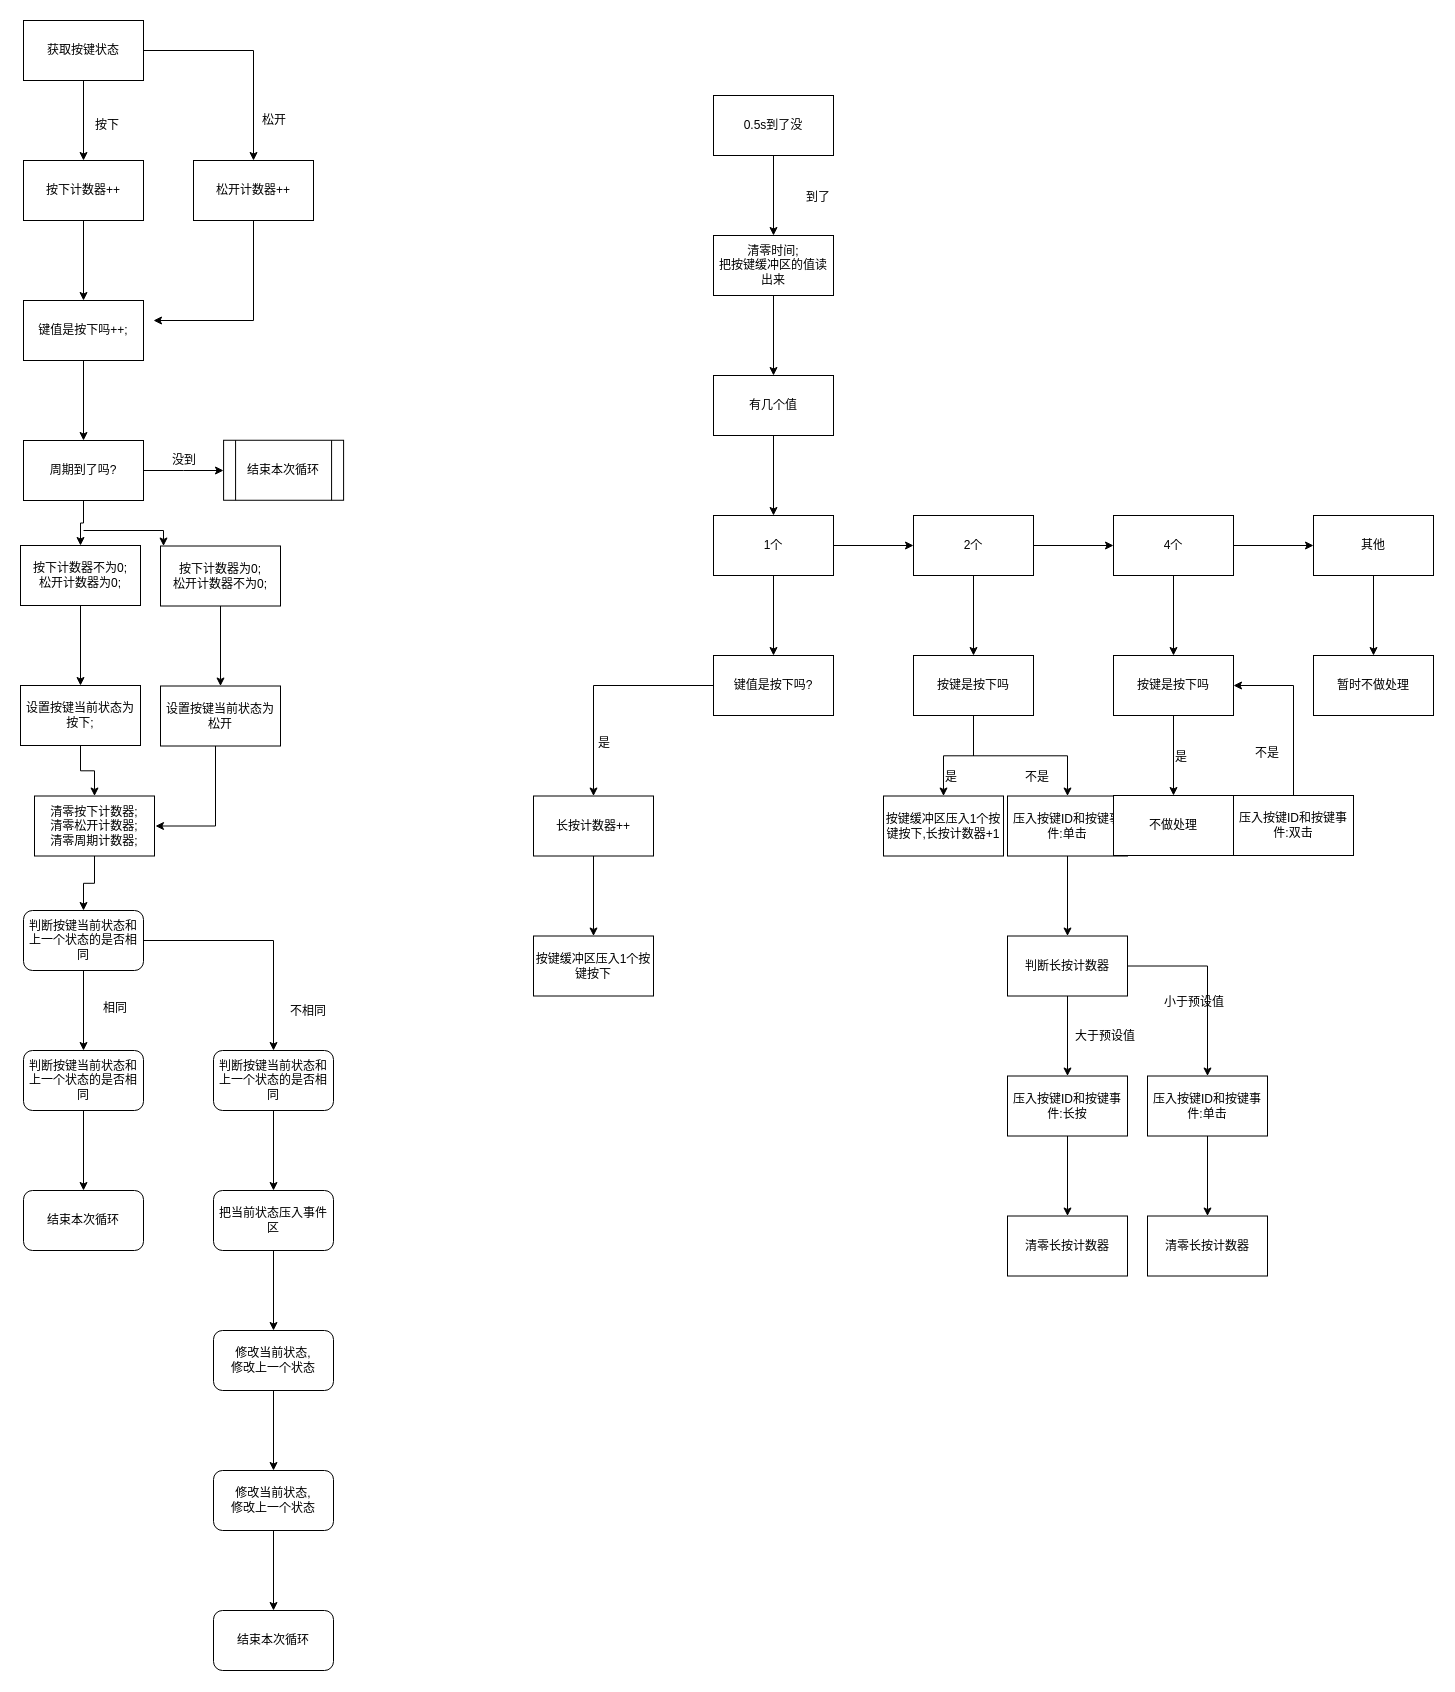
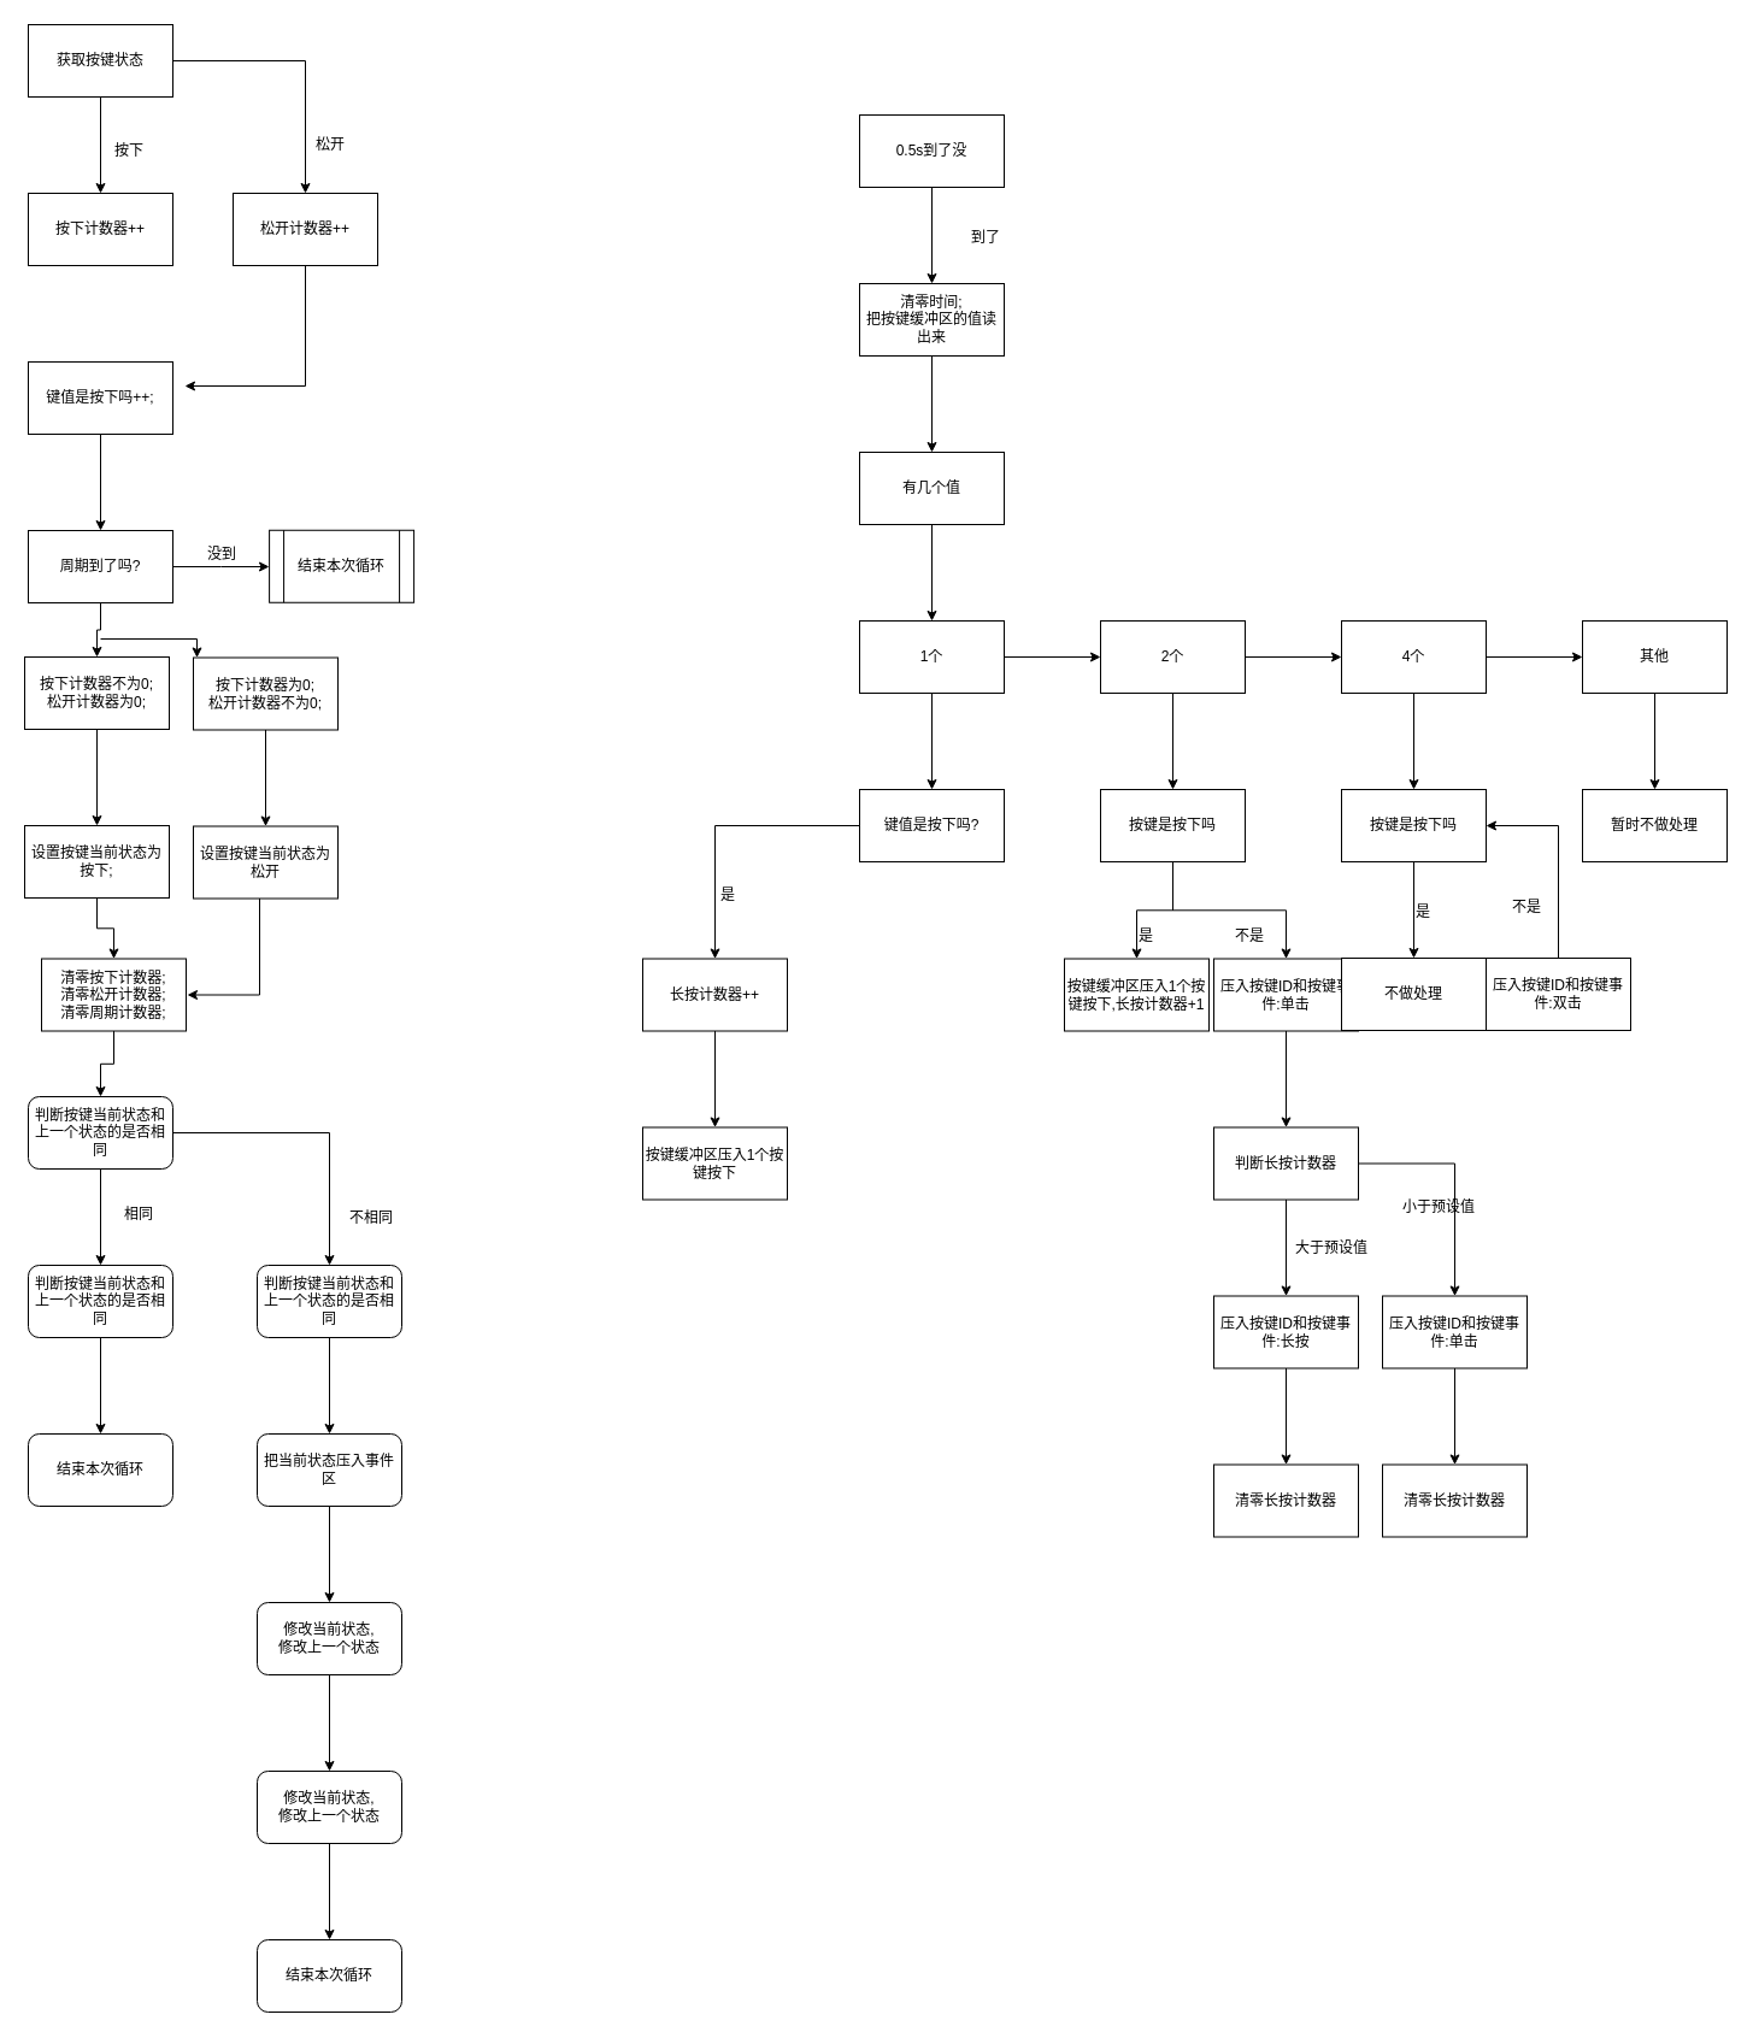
- <mxCell id="24" value="" style="edgeStyle=orthogonalEdgeStyle;rounded=0;orthogonalLoop=1;jettySize=auto;html=1;entryX=0.5;entryY=0;entryDx=0;entryDy=0;" parent="1" source="25" target="27" edge="1"><mxGeometry relative="1" as="geometry" /></mxCell>
